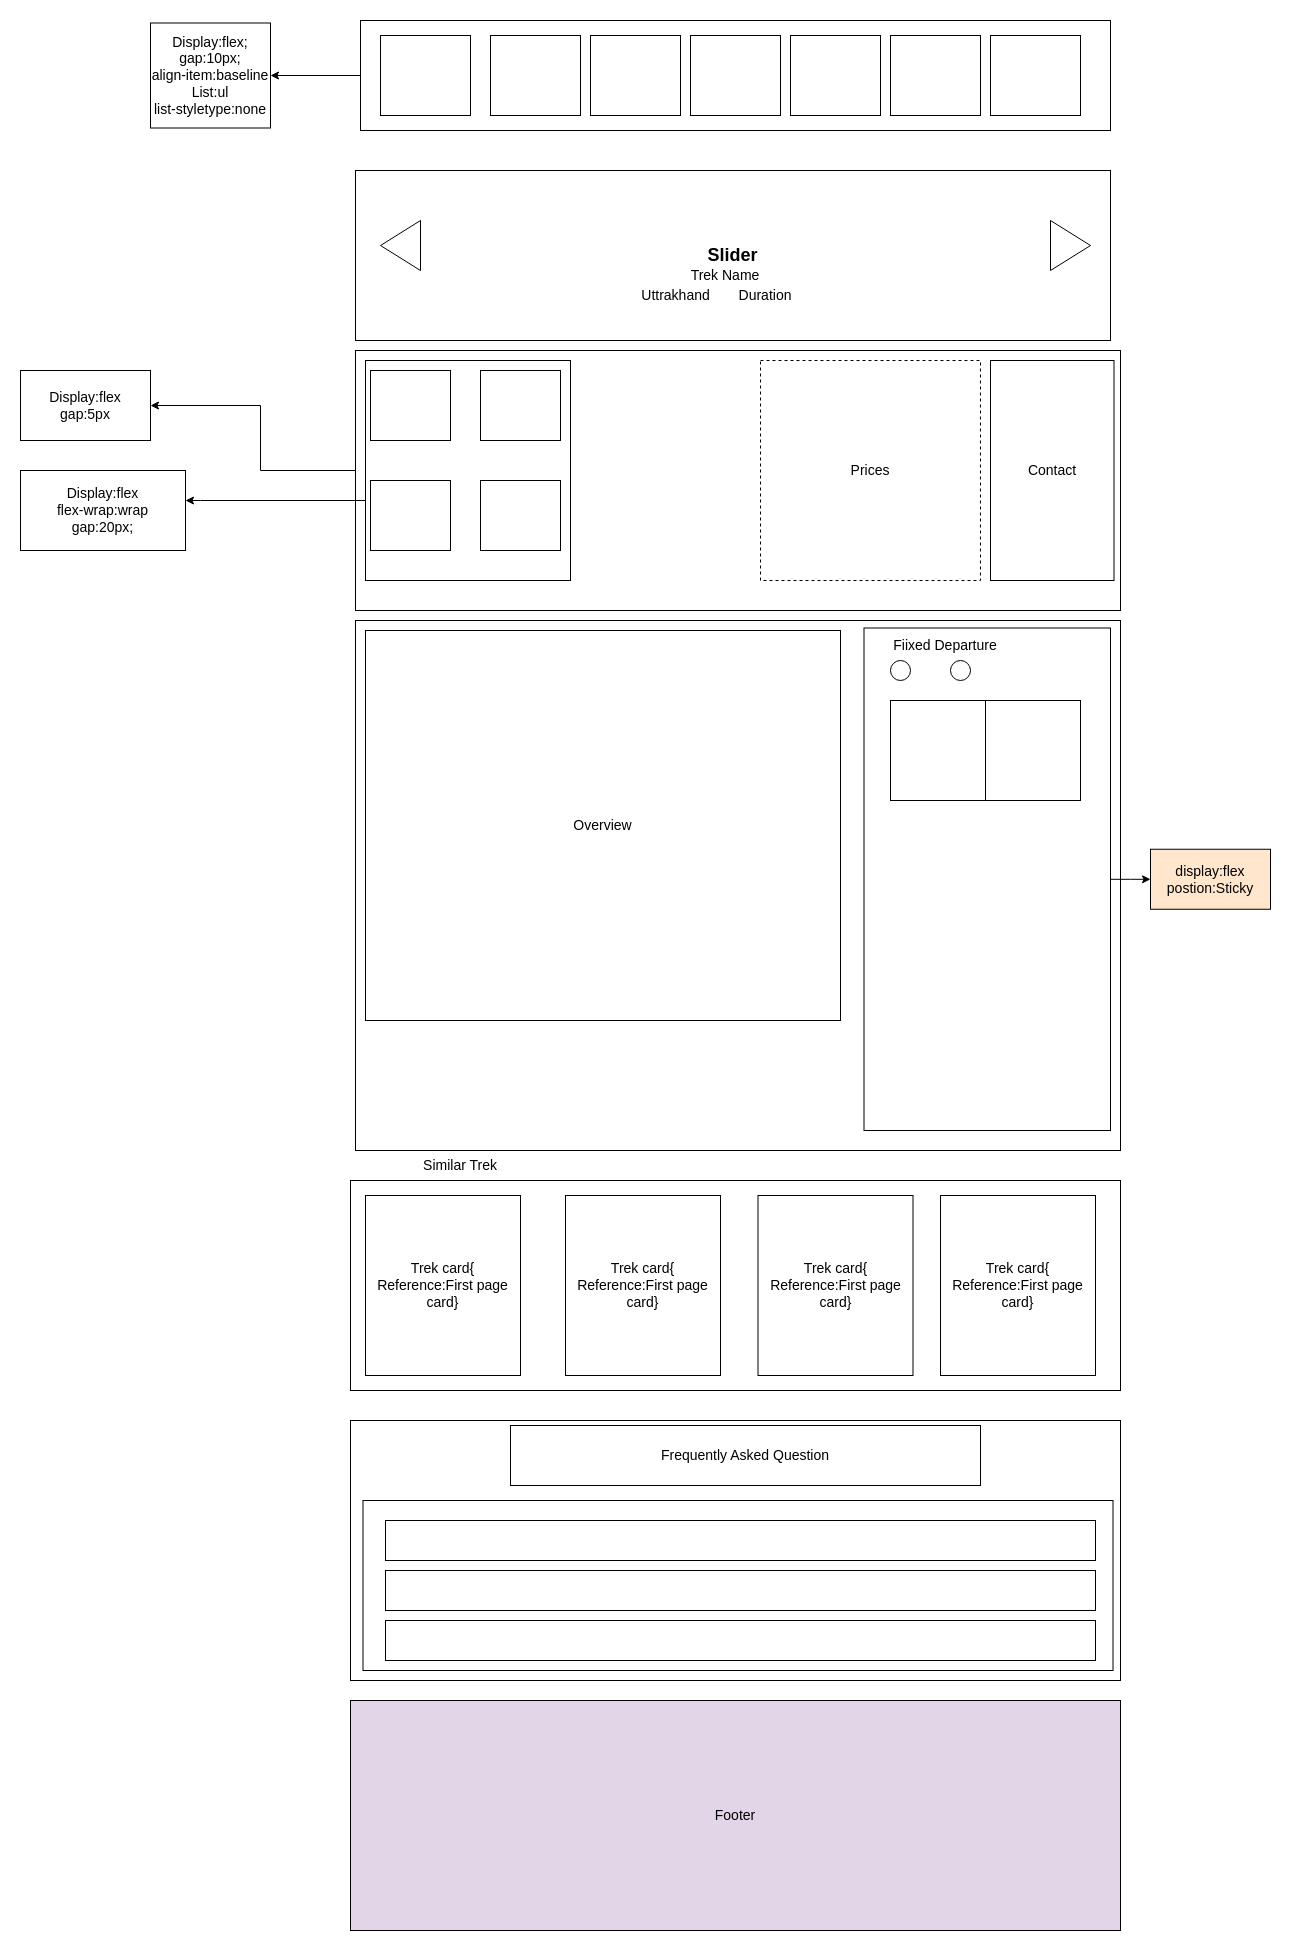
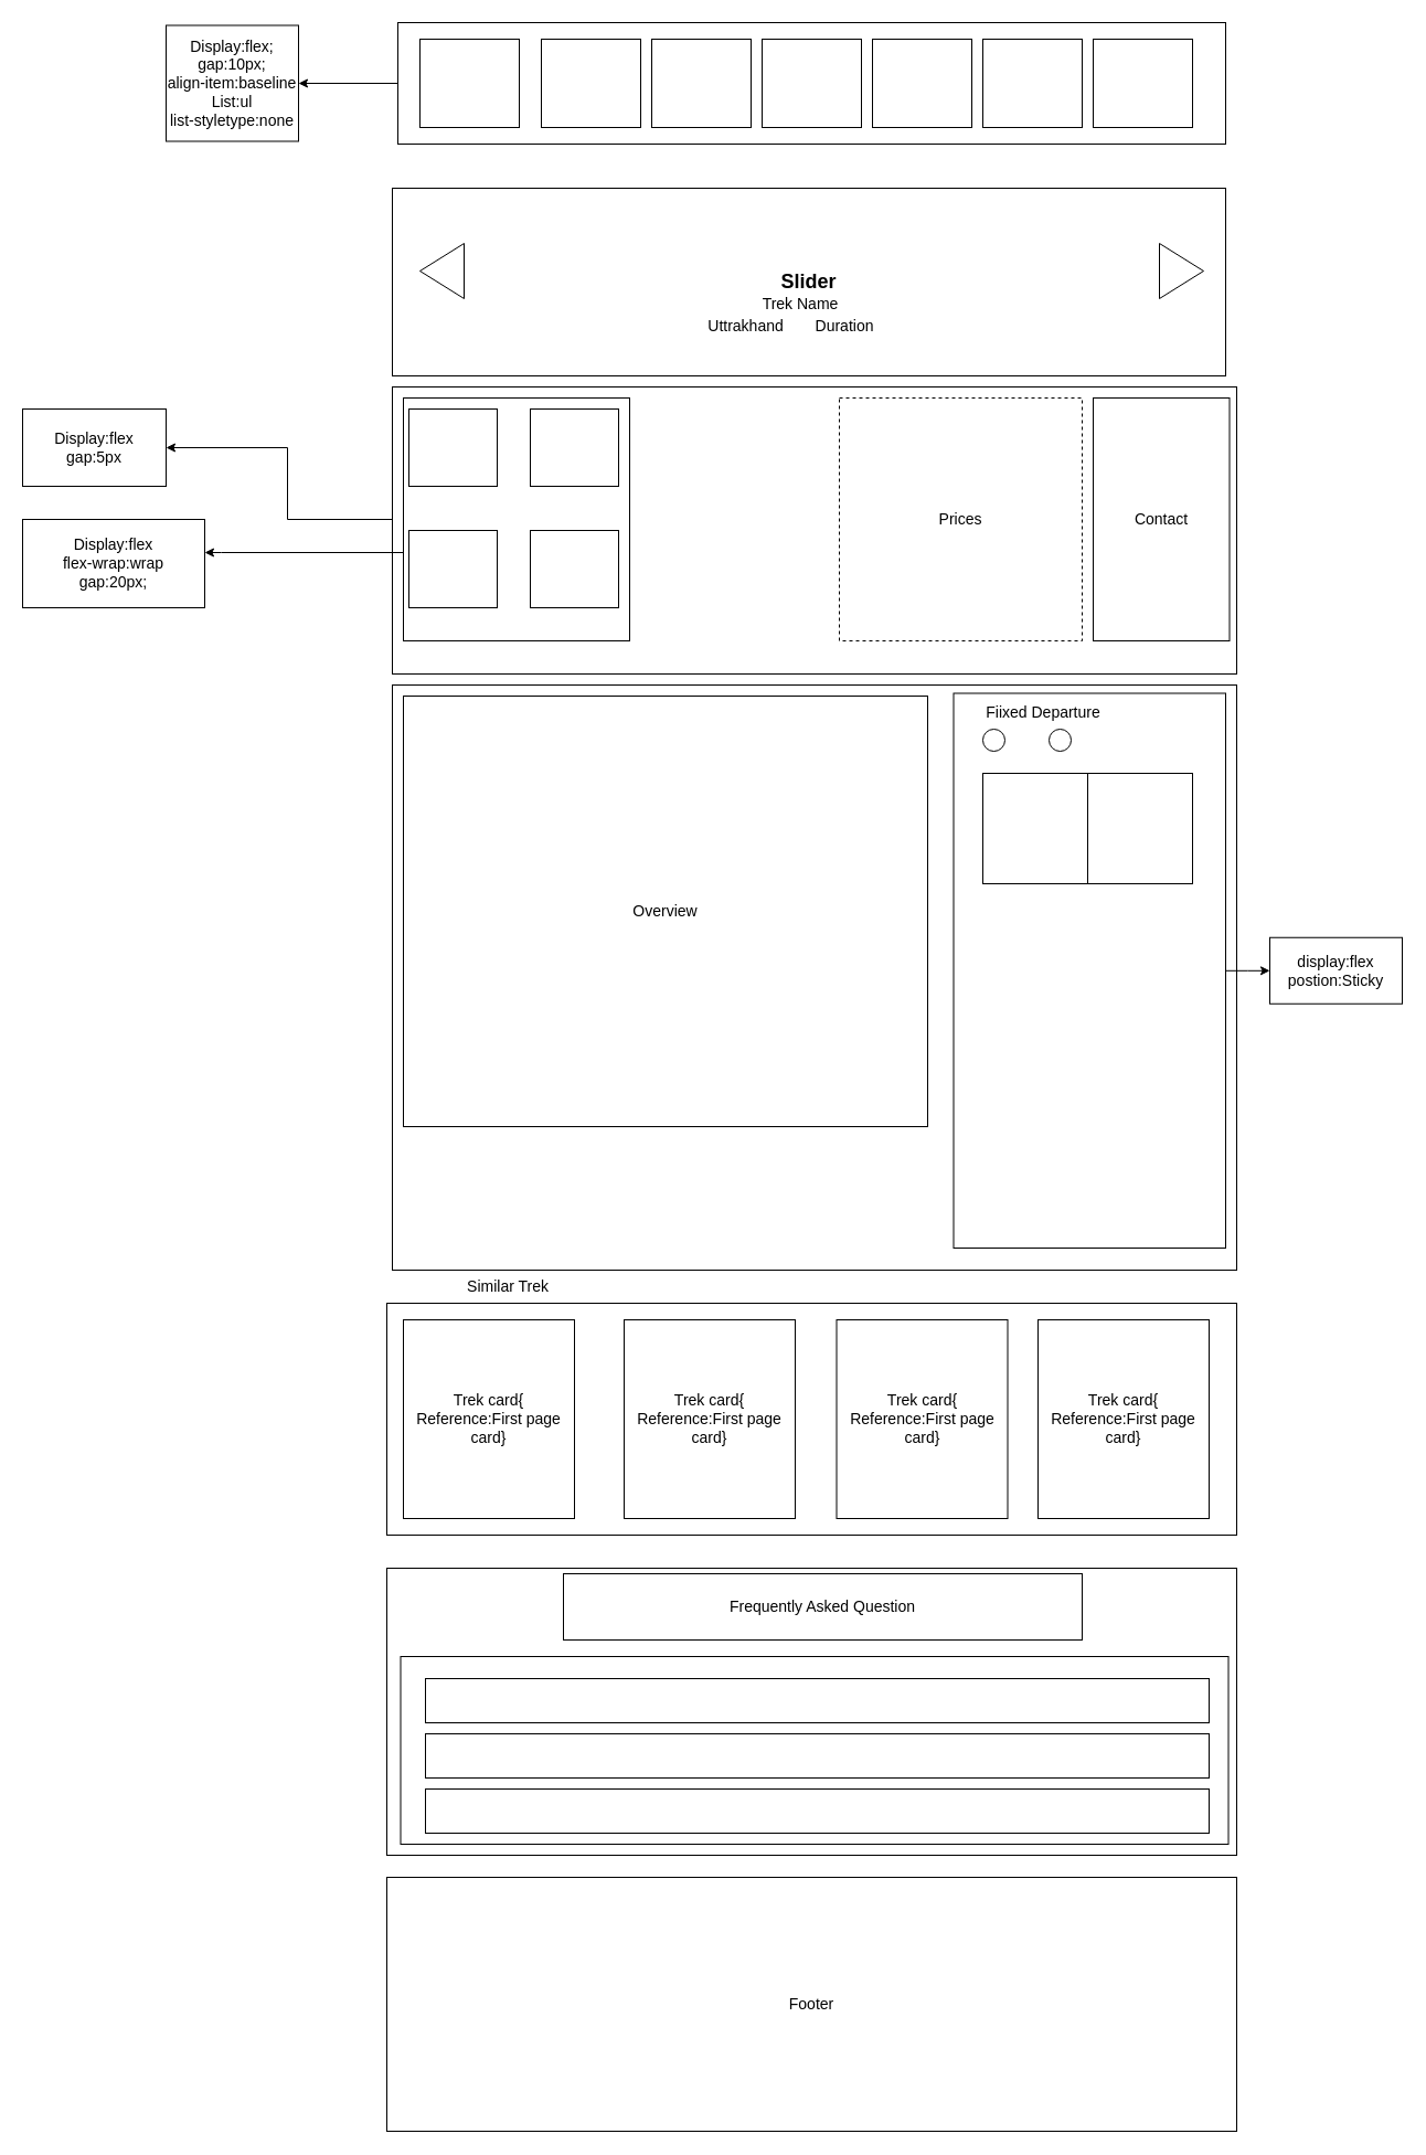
- <mxCell id="39" value="display:flex&lt;br&gt;postion:Sticky" style="whiteSpace=wrap;html=1;fontSize=14;rounded=0;fillColor=#ffe6cc;" vertex="1" parent="1"><mxGeometry x="1150" y="848.75" width="120" height="60" as="geometry" /></mxCell>
+ <mxCell id="39" value="display:flex&lt;br&gt;postion:Sticky" style="whiteSpace=wrap;html=1;fontSize=14;rounded=0;" vertex="1" parent="1"><mxGeometry x="1150" y="848.75" width="120" height="60" as="geometry" /></mxCell>
- <mxCell id="53" value="Footer" style="rounded=0;whiteSpace=wrap;html=1;fontSize=14;fillColor=#e1d5e7;" vertex="1" parent="1"><mxGeometry x="350" y="1700" width="770" height="230" as="geometry" /></mxCell>
+ <mxCell id="53" value="Footer" style="rounded=0;whiteSpace=wrap;html=1;fontSize=14;" vertex="1" parent="1"><mxGeometry x="350" y="1700" width="770" height="230" as="geometry" /></mxCell>
